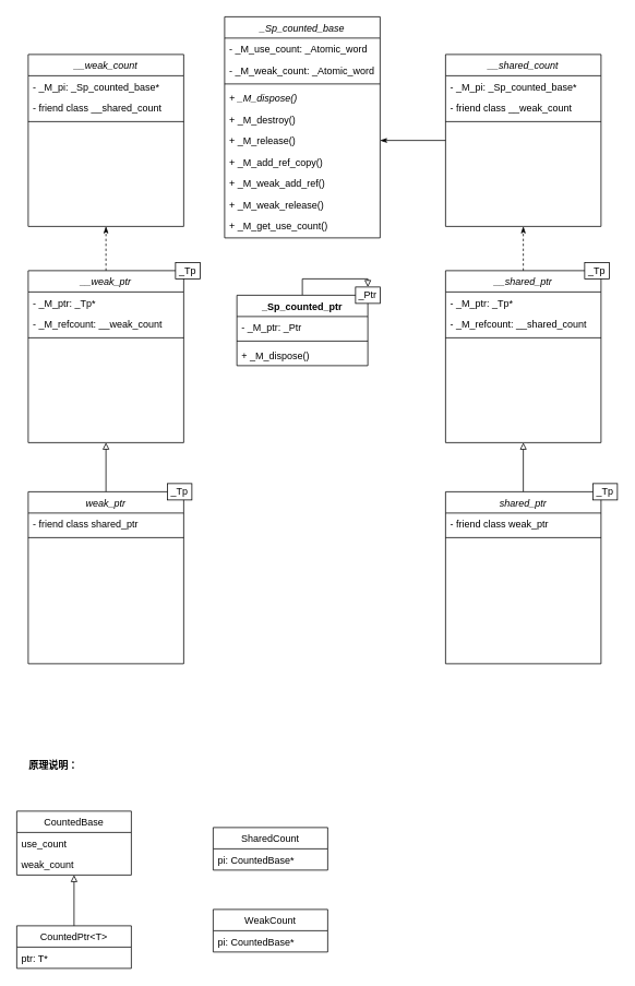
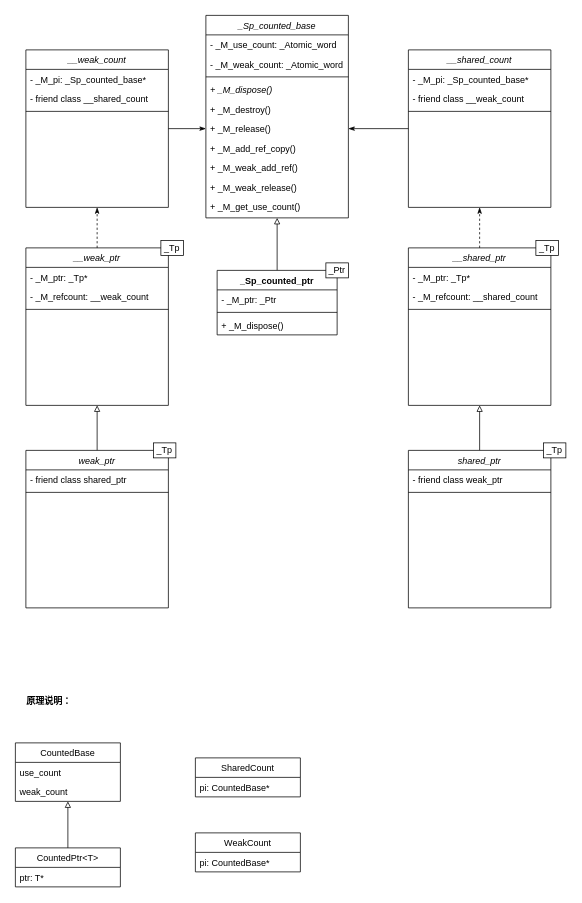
+ <mxCell id="24" style="edgeStyle=none;rounded=0;orthogonalLoop=1;jettySize=auto;html=1;endArrow=classicThin;endFill=1;entryX=0;entryY=0.5;entryDx=0;entryDy=0;exitX=1;exitY=0.5;exitDx=0;exitDy=0;" parent="1" source="25" target="8" edge="1"><mxGeometry relative="1" as="geometry"><mxPoint x="254" y="185" as="targetPoint" /></mxGeometry></mxCell>
- <mxCell id="13" style="edgeStyle=orthogonalEdgeStyle;rounded=0;orthogonalLoop=1;jettySize=auto;html=1;exitX=0.5;exitY=0;exitDx=0;exitDy=0;endArrow=block;endFill=0;" parent="1" source="14" target="18" edge="1"><mxGeometry relative="1" as="geometry"><mxPoint x="574" y="310" as="targetPoint" /></mxGeometry></mxCell>
+ <mxCell id="13" style="edgeStyle=orthogonalEdgeStyle;rounded=0;orthogonalLoop=1;jettySize=auto;html=1;exitX=0.5;exitY=0;exitDx=0;exitDy=0;entryX=0.5;entryY=1;entryDx=0;entryDy=0;endArrow=block;endFill=0;" parent="1" source="14" target="2" edge="1"><mxGeometry relative="1" as="geometry"><mxPoint x="574" y="310" as="targetPoint" /></mxGeometry></mxCell>
